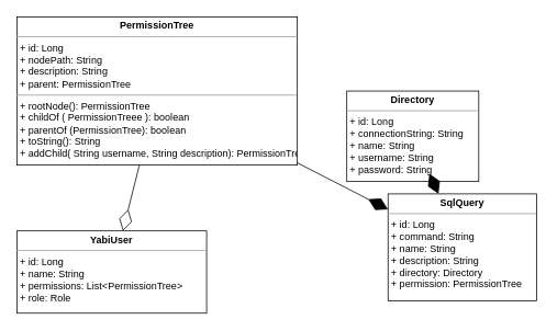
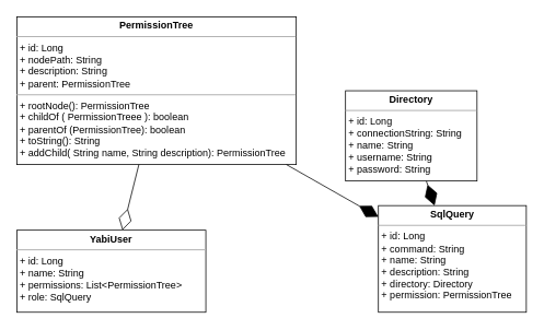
- <mxCell id="3" value="&lt;p style=&quot;margin: 0px ; margin-top: 4px ; text-align: center&quot;&gt;&lt;b&gt;PermissionTree&lt;/b&gt;&lt;br&gt;&lt;/p&gt;&lt;hr size=&quot;1&quot;&gt;&lt;p style=&quot;margin: 0px ; margin-left: 4px&quot;&gt;+ id: Long&lt;/p&gt;&lt;p style=&quot;margin: 0px ; margin-left: 4px&quot;&gt;+ nodePath: String&lt;/p&gt;&lt;p style=&quot;margin: 0px ; margin-left: 4px&quot;&gt;+ description: String&lt;/p&gt;&lt;p style=&quot;margin: 0px ; margin-left: 4px&quot;&gt;+ parent: PermissionTree&lt;br&gt;&lt;/p&gt;&lt;hr size=&quot;1&quot;&gt;&lt;p style=&quot;margin: 0px ; margin-left: 4px&quot;&gt;+ rootNode(): PermissionTree&lt;/p&gt;&lt;p style=&quot;margin: 0px ; margin-left: 4px&quot;&gt;+ childOf ( PermissionTreee ): boolean&lt;/p&gt;&lt;p style=&quot;margin: 0px ; margin-left: 4px&quot;&gt;+ parentOf (PermissionTree): boolean&lt;/p&gt;&lt;p style=&quot;margin: 0px ; margin-left: 4px&quot;&gt;+ toString(): String&lt;/p&gt;&lt;p style=&quot;margin: 0px ; margin-left: 4px&quot;&gt;+ addChild( String username, String description): PermissionTree&lt;br&gt;&lt;/p&gt;" style="verticalAlign=top;align=left;overflow=fill;fontSize=12;fontFamily=Helvetica;html=1;" vertex="1" parent="1"><mxGeometry x="20" y="20" width="340" height="180" as="geometry" /></mxCell>
+ <mxCell id="3" value="&lt;p style=&quot;margin: 0px ; margin-top: 4px ; text-align: center&quot;&gt;&lt;b&gt;PermissionTree&lt;/b&gt;&lt;br&gt;&lt;/p&gt;&lt;hr size=&quot;1&quot;&gt;&lt;p style=&quot;margin: 0px ; margin-left: 4px&quot;&gt;+ id: Long&lt;/p&gt;&lt;p style=&quot;margin: 0px ; margin-left: 4px&quot;&gt;+ nodePath: String&lt;/p&gt;&lt;p style=&quot;margin: 0px ; margin-left: 4px&quot;&gt;+ description: String&lt;/p&gt;&lt;p style=&quot;margin: 0px ; margin-left: 4px&quot;&gt;+ parent: PermissionTree&lt;br&gt;&lt;/p&gt;&lt;hr size=&quot;1&quot;&gt;&lt;p style=&quot;margin: 0px ; margin-left: 4px&quot;&gt;+ rootNode(): PermissionTree&lt;/p&gt;&lt;p style=&quot;margin: 0px ; margin-left: 4px&quot;&gt;+ childOf ( PermissionTreee ): boolean&lt;/p&gt;&lt;p style=&quot;margin: 0px ; margin-left: 4px&quot;&gt;+ parentOf (PermissionTree): boolean&lt;/p&gt;&lt;p style=&quot;margin: 0px ; margin-left: 4px&quot;&gt;+ toString(): String&lt;/p&gt;&lt;p style=&quot;margin: 0px ; margin-left: 4px&quot;&gt;+ addChild( String name, String description): PermissionTree&lt;br&gt;&lt;/p&gt;" style="verticalAlign=top;align=left;overflow=fill;fontSize=12;fontFamily=Helvetica;html=1;" vertex="1" parent="1"><mxGeometry x="20" y="20" width="340" height="180" as="geometry" /></mxCell>
- <mxCell id="4" value="&lt;p style=&quot;margin: 0px ; margin-top: 4px ; text-align: center&quot;&gt;&lt;b&gt;SqlQuery&lt;/b&gt;&lt;/p&gt;&lt;hr size=&quot;1&quot;&gt;&lt;p style=&quot;margin: 0px ; margin-left: 4px&quot;&gt;+ id: Long&lt;/p&gt;&lt;p style=&quot;margin: 0px ; margin-left: 4px&quot;&gt;+ command: String&lt;/p&gt;&lt;p style=&quot;margin: 0px ; margin-left: 4px&quot;&gt;+ name: String&lt;/p&gt;&lt;p style=&quot;margin: 0px ; margin-left: 4px&quot;&gt;+ description: String&lt;/p&gt;&lt;p style=&quot;margin: 0px ; margin-left: 4px&quot;&gt;+ directory: Directory&lt;/p&gt;&lt;p style=&quot;margin: 0px ; margin-left: 4px&quot;&gt;+ permission: PermissionTree&lt;/p&gt;" style="verticalAlign=top;align=left;overflow=fill;fontSize=12;fontFamily=Helvetica;html=1;" vertex="1" parent="1"><mxGeometry x="470" y="235" width="180" height="130" as="geometry" /></mxCell>
+ <mxCell id="4" value="&lt;p style=&quot;margin: 0px ; margin-top: 4px ; text-align: center&quot;&gt;&lt;b&gt;SqlQuery&lt;/b&gt;&lt;/p&gt;&lt;hr size=&quot;1&quot;&gt;&lt;p style=&quot;margin: 0px ; margin-left: 4px&quot;&gt;+ id: Long&lt;/p&gt;&lt;p style=&quot;margin: 0px ; margin-left: 4px&quot;&gt;+ command: String&lt;/p&gt;&lt;p style=&quot;margin: 0px ; margin-left: 4px&quot;&gt;+ name: String&lt;/p&gt;&lt;p style=&quot;margin: 0px ; margin-left: 4px&quot;&gt;+ description: String&lt;/p&gt;&lt;p style=&quot;margin: 0px ; margin-left: 4px&quot;&gt;+ directory: Directory&lt;/p&gt;&lt;p style=&quot;margin: 0px ; margin-left: 4px&quot;&gt;+ permission: PermissionTree&lt;/p&gt;" style="verticalAlign=top;align=left;overflow=fill;fontSize=12;fontFamily=Helvetica;html=1;" vertex="1" parent="1"><mxGeometry x="460" y="250" width="180" height="130" as="geometry" /></mxCell>
- <mxCell id="5" value="&lt;p style=&quot;margin: 0px ; margin-top: 4px ; text-align: center&quot;&gt;&lt;b&gt;YabiUser&lt;br&gt;&lt;/b&gt;&lt;/p&gt;&lt;hr size=&quot;1&quot;&gt;&lt;p style=&quot;margin: 0px ; margin-left: 4px&quot;&gt;+ id: Long&lt;/p&gt;&lt;p style=&quot;margin: 0px ; margin-left: 4px&quot;&gt;+ name: String&lt;/p&gt;&lt;p style=&quot;margin: 0px ; margin-left: 4px&quot;&gt;+ permissions: List&amp;lt;PermissionTree&amp;gt;&lt;/p&gt;&lt;p style=&quot;margin: 0px ; margin-left: 4px&quot;&gt;+ role: Role&lt;br&gt;&lt;/p&gt;" style="verticalAlign=top;align=left;overflow=fill;fontSize=12;fontFamily=Helvetica;html=1;" vertex="1" parent="1"><mxGeometry x="20" y="280" width="230" height="100" as="geometry" /></mxCell>
+ <mxCell id="5" value="&lt;p style=&quot;margin: 0px ; margin-top: 4px ; text-align: center&quot;&gt;&lt;b&gt;YabiUser&lt;br&gt;&lt;/b&gt;&lt;/p&gt;&lt;hr size=&quot;1&quot;&gt;&lt;p style=&quot;margin: 0px ; margin-left: 4px&quot;&gt;+ id: Long&lt;/p&gt;&lt;p style=&quot;margin: 0px ; margin-left: 4px&quot;&gt;+ name: String&lt;/p&gt;&lt;p style=&quot;margin: 0px ; margin-left: 4px&quot;&gt;+ permissions: List&amp;lt;PermissionTree&amp;gt;&lt;/p&gt;&lt;p style=&quot;margin: 0px ; margin-left: 4px&quot;&gt;+ role: SqlQuery&lt;br&gt;&lt;/p&gt;" style="verticalAlign=top;align=left;overflow=fill;fontSize=12;fontFamily=Helvetica;html=1;" vertex="1" parent="1"><mxGeometry x="20" y="280" width="230" height="100" as="geometry" /></mxCell>
